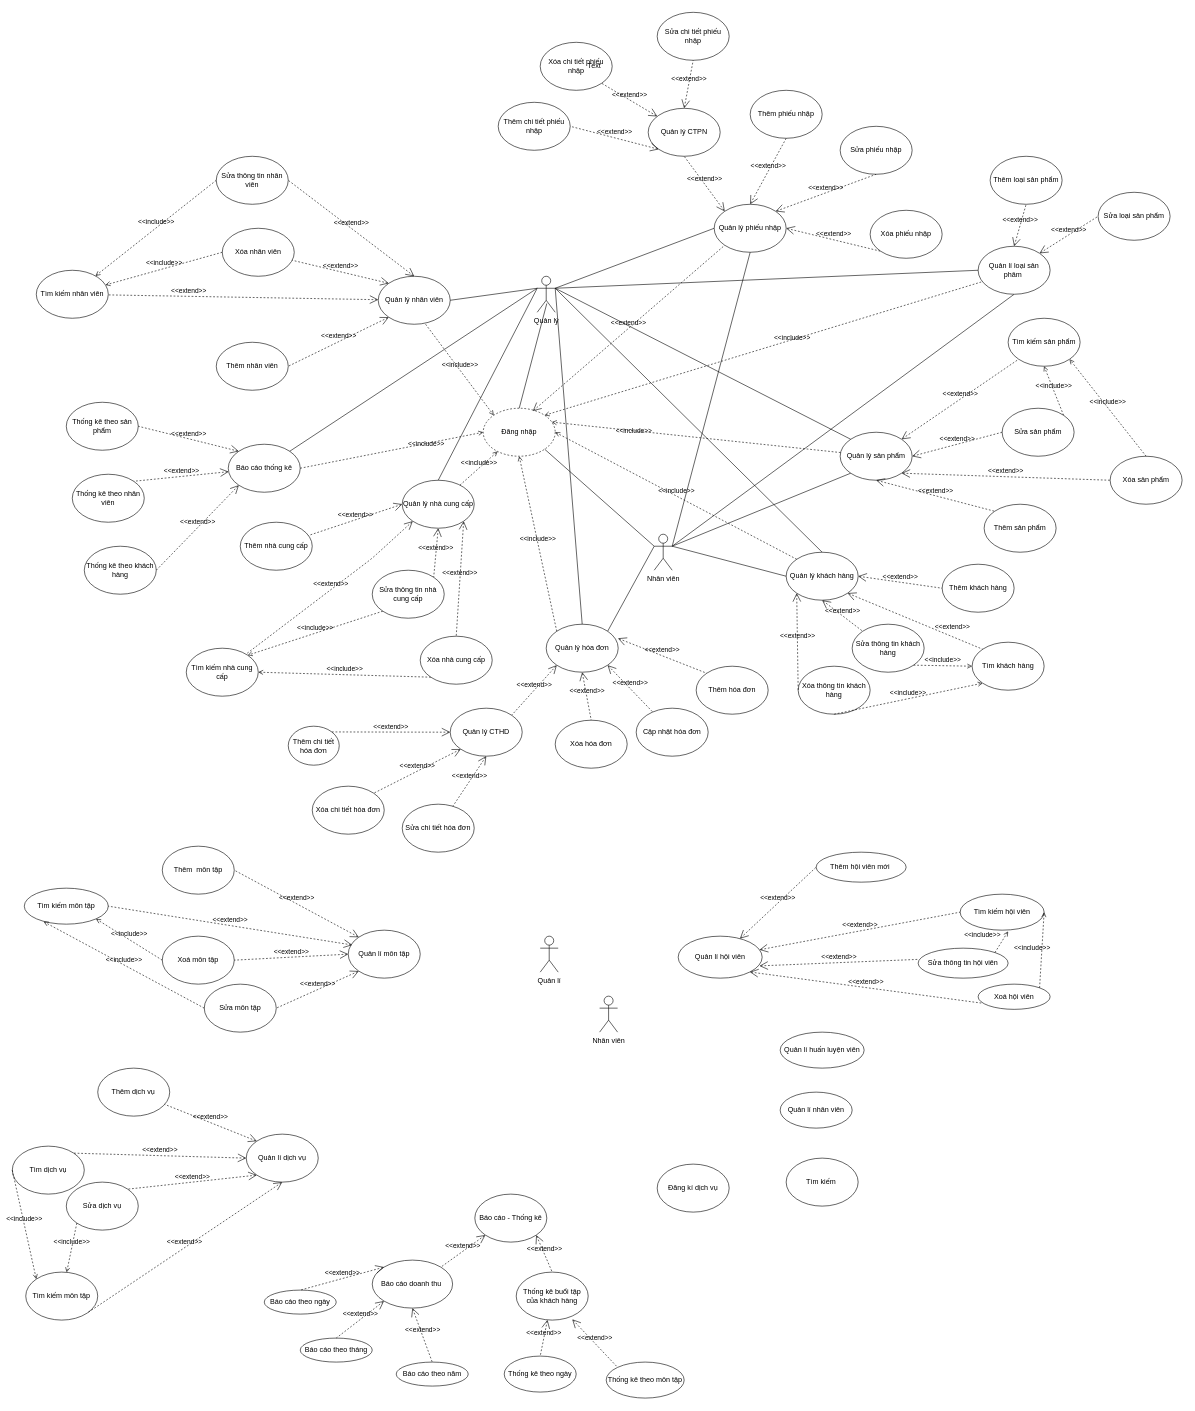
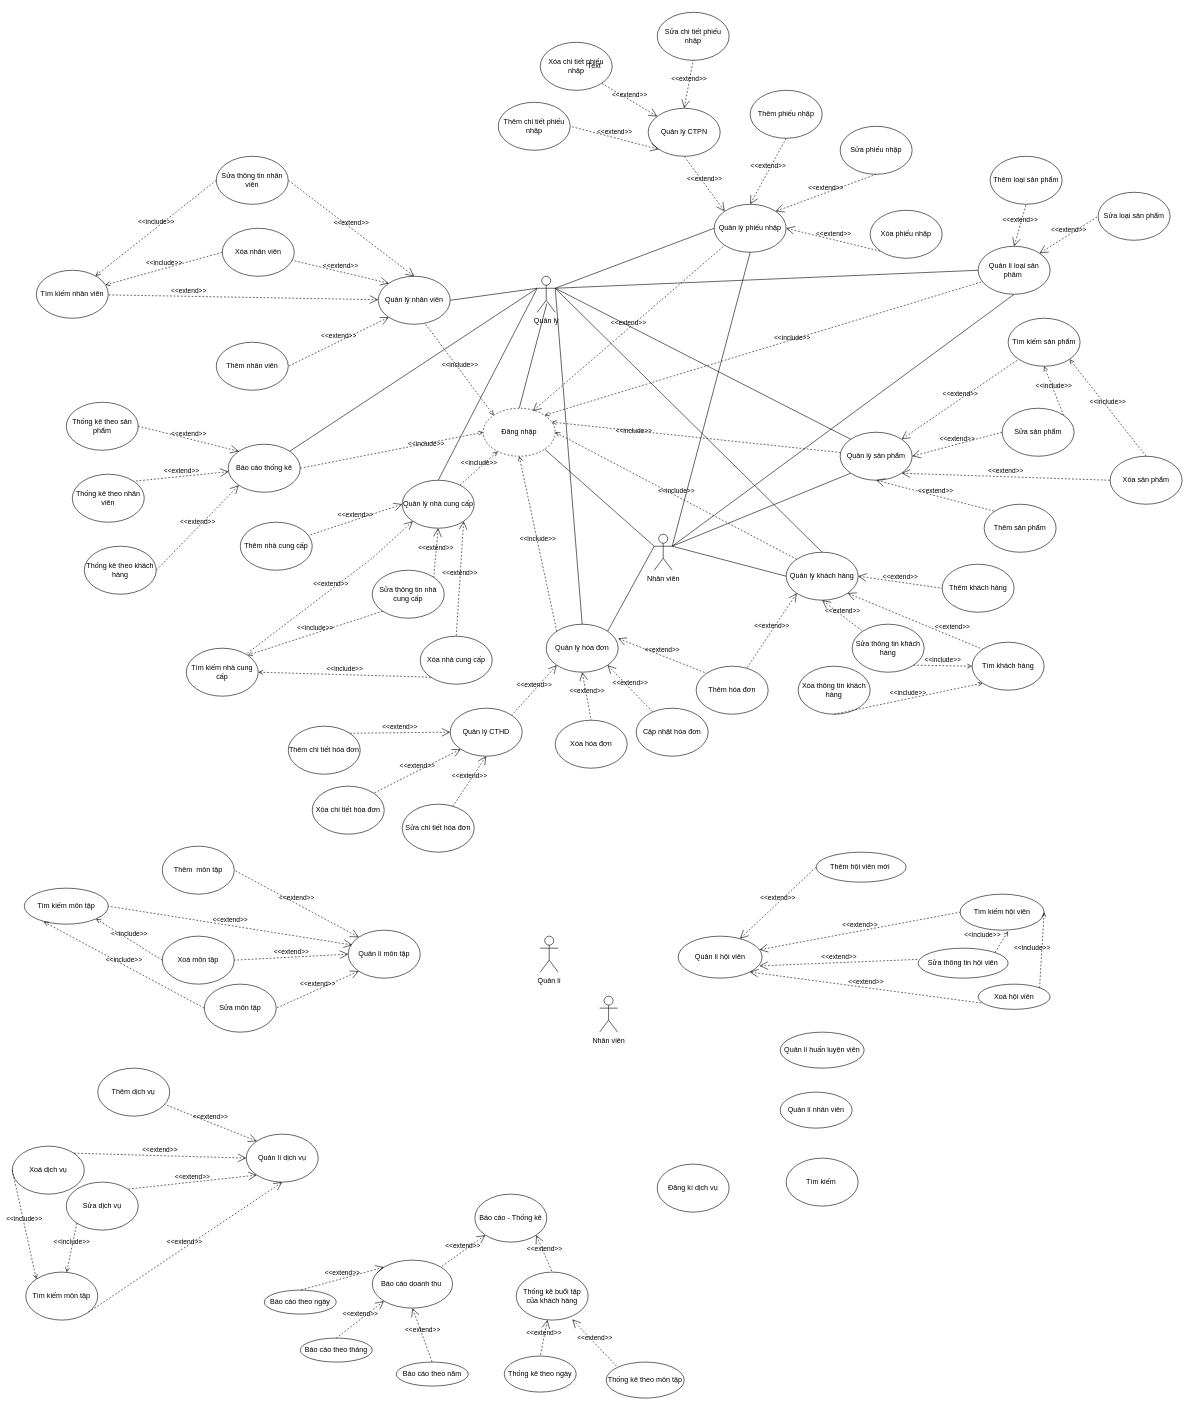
- <mxCell id="57" value="&amp;lt;&amp;lt;extend&amp;gt;&amp;gt;" style="edgeStyle=none;html=1;startArrow=open;endArrow=none;startSize=12;verticalAlign=bottom;dashed=1;labelBackgroundColor=none;exitX=0;exitY=1;exitDx=0;exitDy=0;entryX=0;entryY=0.5;entryDx=0;entryDy=0;" parent="1" source="6" target="14" edge="1"><mxGeometry width="160" relative="1" as="geometry"><mxPoint x="1180" y="755" as="sourcePoint" /><mxPoint x="1295.64" y="766.64" as="targetPoint" /></mxGeometry></mxCell>
+ <mxCell id="57" value="&amp;lt;&amp;lt;extend&amp;gt;&amp;gt;" style="edgeStyle=none;html=1;startArrow=open;endArrow=none;startSize=12;verticalAlign=bottom;dashed=1;labelBackgroundColor=none;exitX=0;exitY=1;exitDx=0;exitDy=0;" parent="1" source="6" target="20" edge="1"><mxGeometry width="160" relative="1" as="geometry"><mxPoint x="1180" y="755" as="sourcePoint" /><mxPoint x="1295.64" y="766.64" as="targetPoint" /></mxGeometry></mxCell>
- <mxCell id="101" value="Thêm chi tiết hóa đơn" style="ellipse;whiteSpace=wrap;html=1;" parent="1" vertex="1"><mxGeometry x="480" y="1210" width="85" height="65" as="geometry" /></mxCell>
+ <mxCell id="101" value="Thêm chi tiết hóa đơn" style="ellipse;whiteSpace=wrap;html=1;" parent="1" vertex="1"><mxGeometry x="480" y="1210" width="120" height="80" as="geometry" /></mxCell>
- <mxCell id="129" value="Tìm dịch vụ" style="ellipse;whiteSpace=wrap;html=1;" vertex="1" parent="1"><mxGeometry x="20" y="1910" width="120" height="80" as="geometry" /></mxCell>
+ <mxCell id="129" value="Xoá dịch vụ" style="ellipse;whiteSpace=wrap;html=1;" vertex="1" parent="1"><mxGeometry x="20" y="1910" width="120" height="80" as="geometry" /></mxCell>
